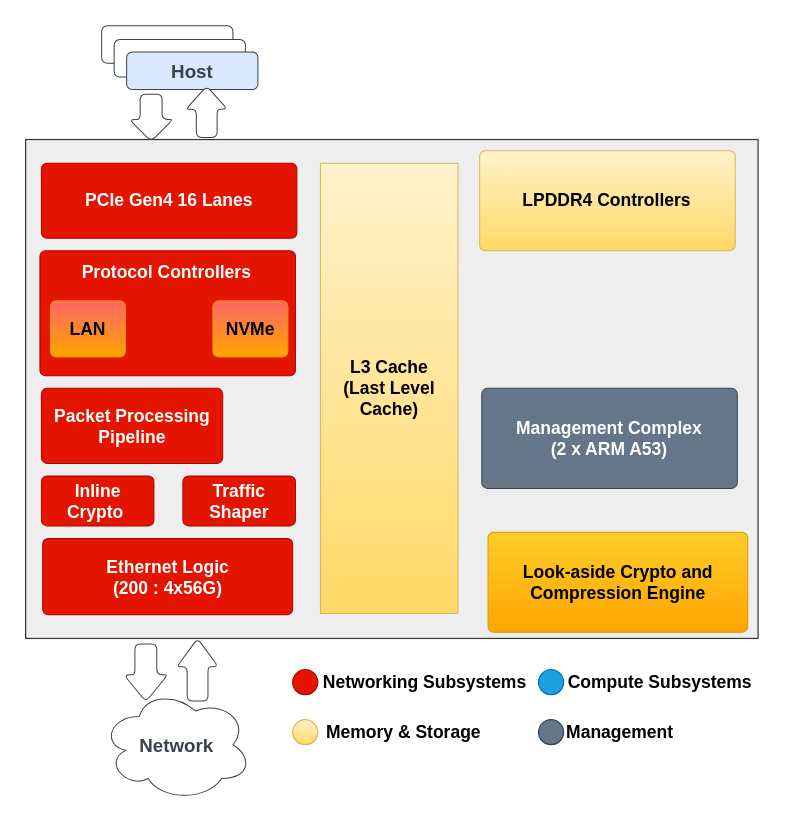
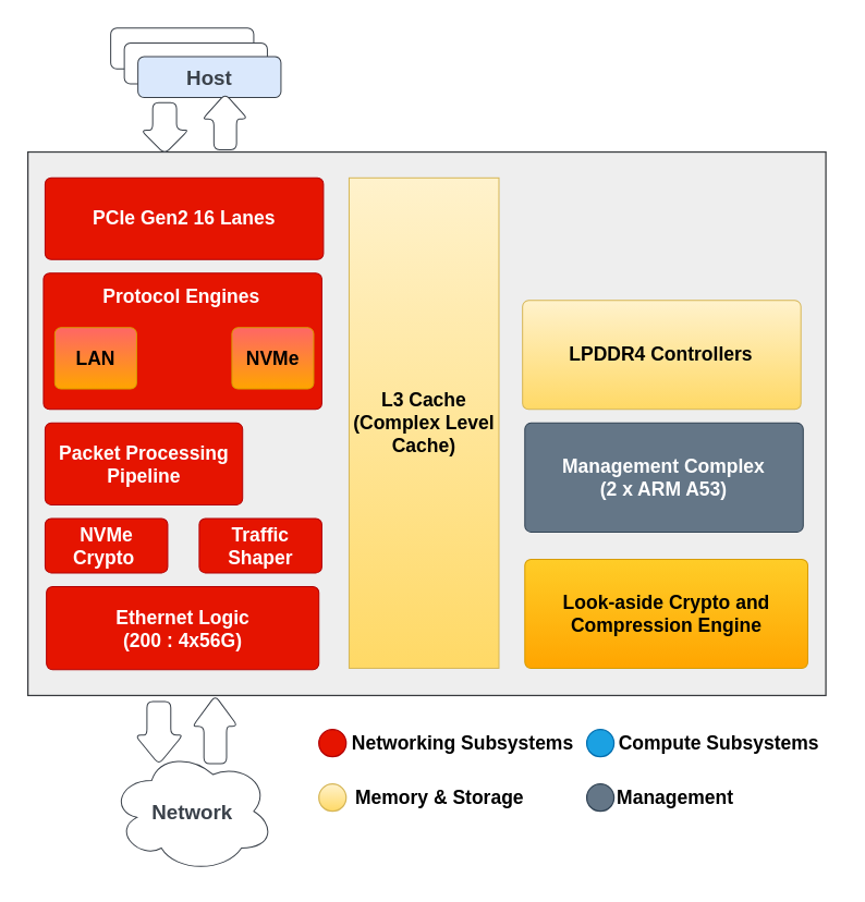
- <mxCell id="20" value="PCIe Gen4 16 Lanes" style="html=1;overflow=block;blockSpacing=1;whiteSpace=wrap;fontSize=14;fontColor=#ffffff;spacing=3.8;strokeColor=#B20000;strokeOpacity=100;fillOpacity=100;rounded=1;absoluteArcSize=1;arcSize=9;fillColor=#e51400;strokeWidth=0.8;lucidId=1~6K_v-VPYom;fontStyle=1" vertex="1" parent="2"><mxGeometry x="12.613" y="110" width="204.337" height="60" as="geometry" /></mxCell>
+ <mxCell id="20" value="PCIe Gen2 16 Lanes" style="html=1;overflow=block;blockSpacing=1;whiteSpace=wrap;fontSize=14;fontColor=#ffffff;spacing=3.8;strokeColor=#B20000;strokeOpacity=100;fillOpacity=100;rounded=1;absoluteArcSize=1;arcSize=9;fillColor=#e51400;strokeWidth=0.8;lucidId=1~6K_v-VPYom;fontStyle=1" vertex="1" parent="2"><mxGeometry x="12.613" y="110" width="204.337" height="60" as="geometry" /></mxCell>
- <mxCell id="18" value="LPDDR4 Controllers" style="html=1;overflow=block;blockSpacing=1;whiteSpace=wrap;fontSize=14;spacing=3.8;strokeColor=#d6b656;strokeOpacity=100;fillOpacity=100;rounded=1;absoluteArcSize=1;arcSize=9;fillColor=#fff2cc;strokeWidth=0.8;lucidId=ub7KovHv9te5;fontStyle=1;gradientColor=#ffd966;" vertex="1" parent="2"><mxGeometry x="363.12" y="100" width="204.34" height="80" as="geometry" /></mxCell>
+ <mxCell id="18" value="LPDDR4 Controllers" style="html=1;overflow=block;blockSpacing=1;whiteSpace=wrap;fontSize=14;spacing=3.8;strokeColor=#d6b656;strokeOpacity=100;fillOpacity=100;rounded=1;absoluteArcSize=1;arcSize=9;fillColor=#fff2cc;strokeWidth=0.8;lucidId=ub7KovHv9te5;fontStyle=1;gradientColor=#ffd966;" vertex="1" parent="2"><mxGeometry x="363.12" y="200" width="204.34" height="80" as="geometry" /></mxCell>
- <mxCell id="26" value="Protocol Controllers&lt;br&gt;&lt;br&gt;&lt;br&gt;&lt;br&gt;&lt;br&gt;" style="html=1;overflow=block;blockSpacing=1;whiteSpace=wrap;fontSize=14;fontColor=#ffffff;spacing=3.8;strokeColor=#B20000;strokeOpacity=100;fillOpacity=100;rounded=1;absoluteArcSize=1;arcSize=9;fillColor=#e51400;strokeWidth=0.8;lucidId=~~6K7ca9YZYn;fontStyle=1" vertex="1" parent="2"><mxGeometry x="11.44" y="180" width="204.34" height="100" as="geometry" /></mxCell>
+ <mxCell id="26" value="Protocol Engines&lt;br&gt;&lt;br&gt;&lt;br&gt;&lt;br&gt;&lt;br&gt;" style="html=1;overflow=block;blockSpacing=1;whiteSpace=wrap;fontSize=14;fontColor=#ffffff;spacing=3.8;strokeColor=#B20000;strokeOpacity=100;fillOpacity=100;rounded=1;absoluteArcSize=1;arcSize=9;fillColor=#e51400;strokeWidth=0.8;lucidId=~~6K7ca9YZYn;fontStyle=1" vertex="1" parent="2"><mxGeometry x="11.44" y="180" width="204.34" height="100" as="geometry" /></mxCell>
- <mxCell id="16" value="L3 Cache &lt;br&gt;(Last Level&lt;br&gt;Cache)" style="html=1;overflow=block;blockSpacing=1;whiteSpace=wrap;fontSize=14;spacing=3.8;strokeColor=#d6b656;strokeOpacity=100;fillOpacity=100;rounded=1;absoluteArcSize=1;arcSize=0;fillColor=#fff2cc;strokeWidth=0.8;lucidId=ra7KsMhs7qSS;fontStyle=1;gradientColor=#ffd966;" vertex="1" parent="2"><mxGeometry x="235.78" y="110" width="110" height="360" as="geometry" /></mxCell>
+ <mxCell id="16" value="L3 Cache &lt;br&gt;(Complex Level&lt;br&gt;Cache)" style="html=1;overflow=block;blockSpacing=1;whiteSpace=wrap;fontSize=14;spacing=3.8;strokeColor=#d6b656;strokeOpacity=100;fillOpacity=100;rounded=1;absoluteArcSize=1;arcSize=0;fillColor=#fff2cc;strokeWidth=0.8;lucidId=ra7KsMhs7qSS;fontStyle=1;gradientColor=#ffd966;" vertex="1" parent="2"><mxGeometry x="235.78" y="110" width="110" height="360" as="geometry" /></mxCell>
- <mxCell id="21" value="Inline Crypto&amp;nbsp;" style="html=1;overflow=block;blockSpacing=1;whiteSpace=wrap;fontSize=14;fontColor=#ffffff;spacing=3.8;strokeColor=#B20000;strokeOpacity=100;fillOpacity=100;rounded=1;absoluteArcSize=1;arcSize=9;fillColor=#e51400;strokeWidth=0.8;lucidId=fa7K2U30uZY5;fontStyle=1" vertex="1" parent="2"><mxGeometry x="12.617" y="360" width="90" height="40" as="geometry" /></mxCell>
+ <mxCell id="21" value="NVMe Crypto&amp;nbsp;" style="html=1;overflow=block;blockSpacing=1;whiteSpace=wrap;fontSize=14;fontColor=#ffffff;spacing=3.8;strokeColor=#B20000;strokeOpacity=100;fillOpacity=100;rounded=1;absoluteArcSize=1;arcSize=9;fillColor=#e51400;strokeWidth=0.8;lucidId=fa7K2U30uZY5;fontStyle=1" vertex="1" parent="2"><mxGeometry x="12.617" y="360" width="90" height="40" as="geometry" /></mxCell>
- <mxCell id="17" value="Look-aside Crypto and Compression Engine" style="html=1;overflow=block;blockSpacing=1;whiteSpace=wrap;fontSize=14;spacing=3.8;strokeColor=#d79b00;strokeOpacity=100;fillOpacity=100;rounded=1;absoluteArcSize=1;arcSize=9;fillColor=#ffcd28;strokeWidth=0.8;lucidId=pb7KfrjJ54s0;fontStyle=1;gradientColor=#ffa500;" vertex="1" parent="2"><mxGeometry x="369.807" y="405" width="207.71" height="80" as="geometry" /></mxCell>
+ <mxCell id="17" value="Look-aside Crypto and Compression Engine" style="html=1;overflow=block;blockSpacing=1;whiteSpace=wrap;fontSize=14;spacing=3.8;strokeColor=#d79b00;strokeOpacity=100;fillOpacity=100;rounded=1;absoluteArcSize=1;arcSize=9;fillColor=#ffcd28;strokeWidth=0.8;lucidId=pb7KfrjJ54s0;fontStyle=1;gradientColor=#ffa500;" vertex="1" parent="2"><mxGeometry x="364.807" y="390" width="207.71" height="80" as="geometry" /></mxCell>
